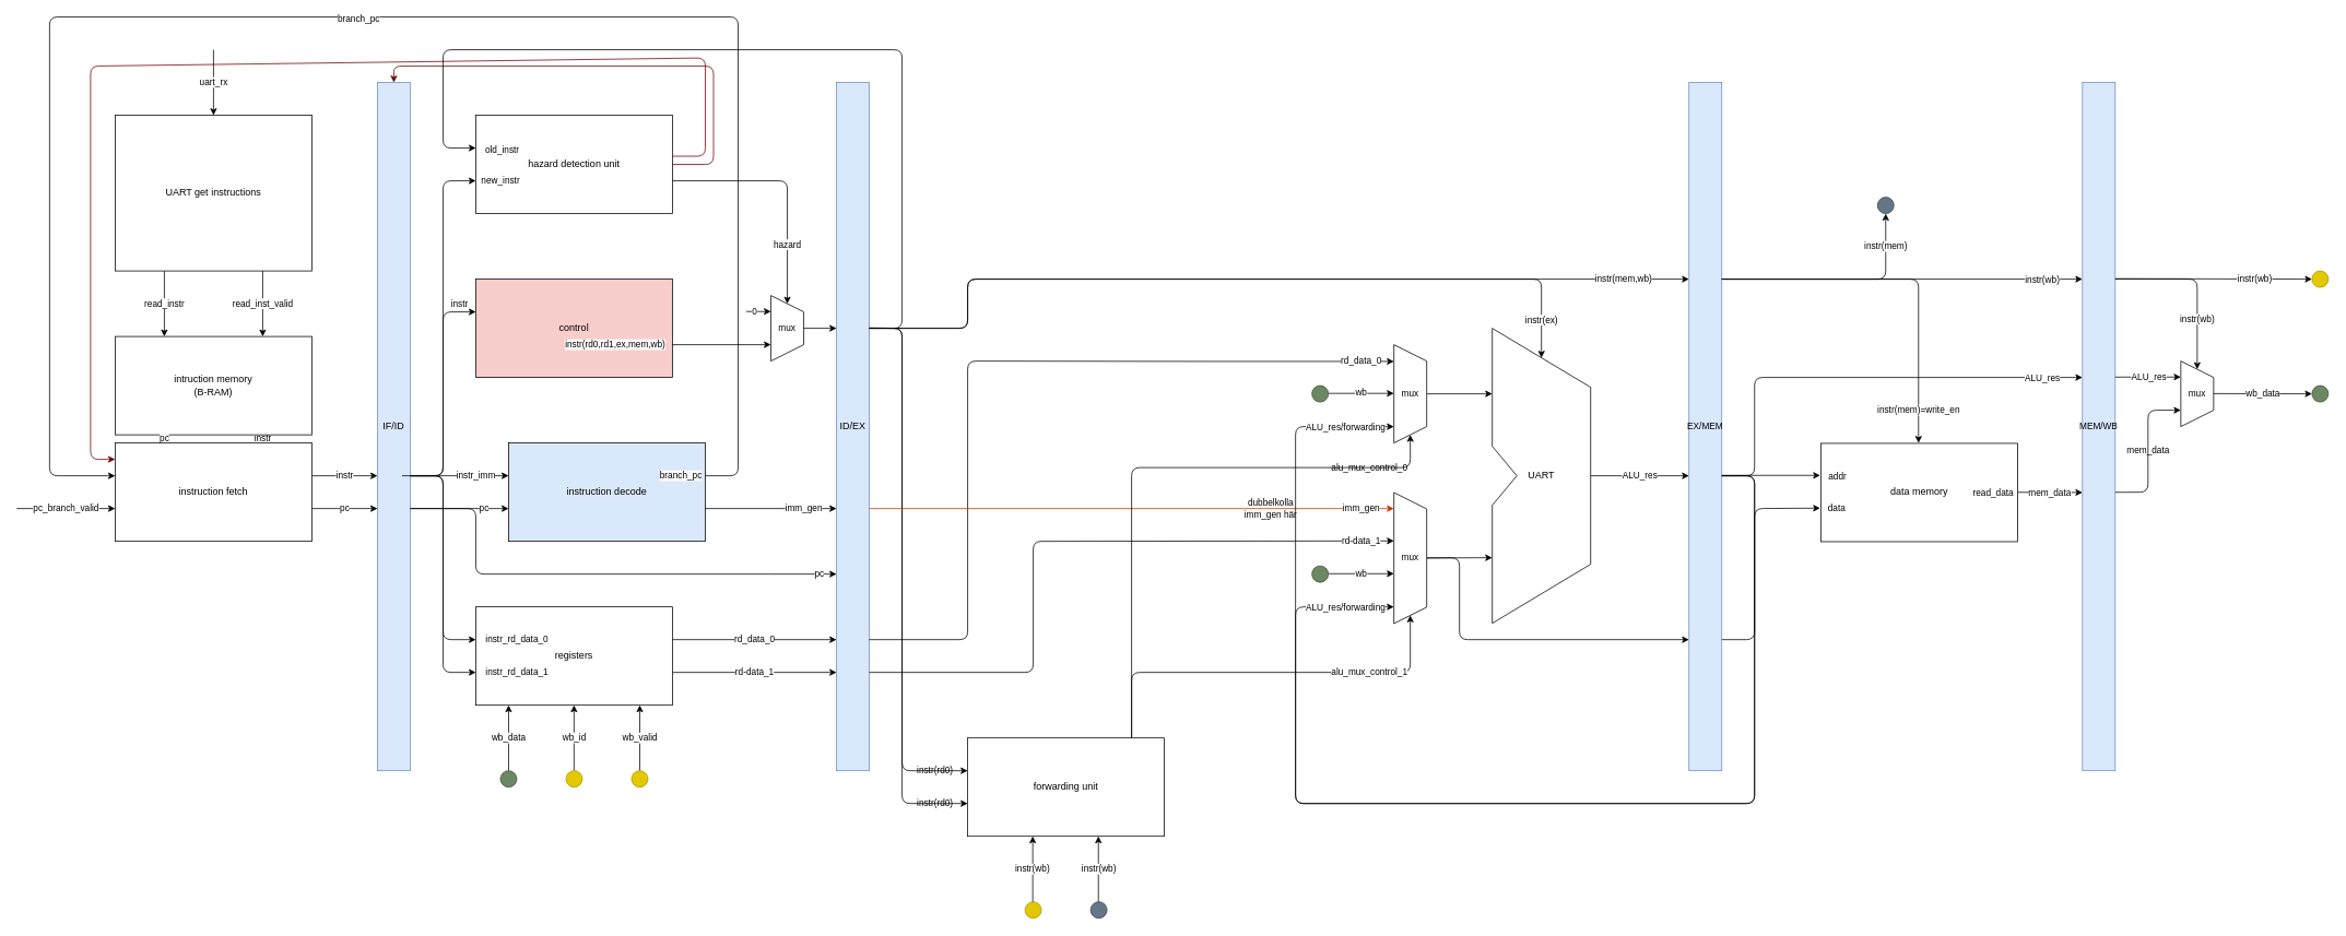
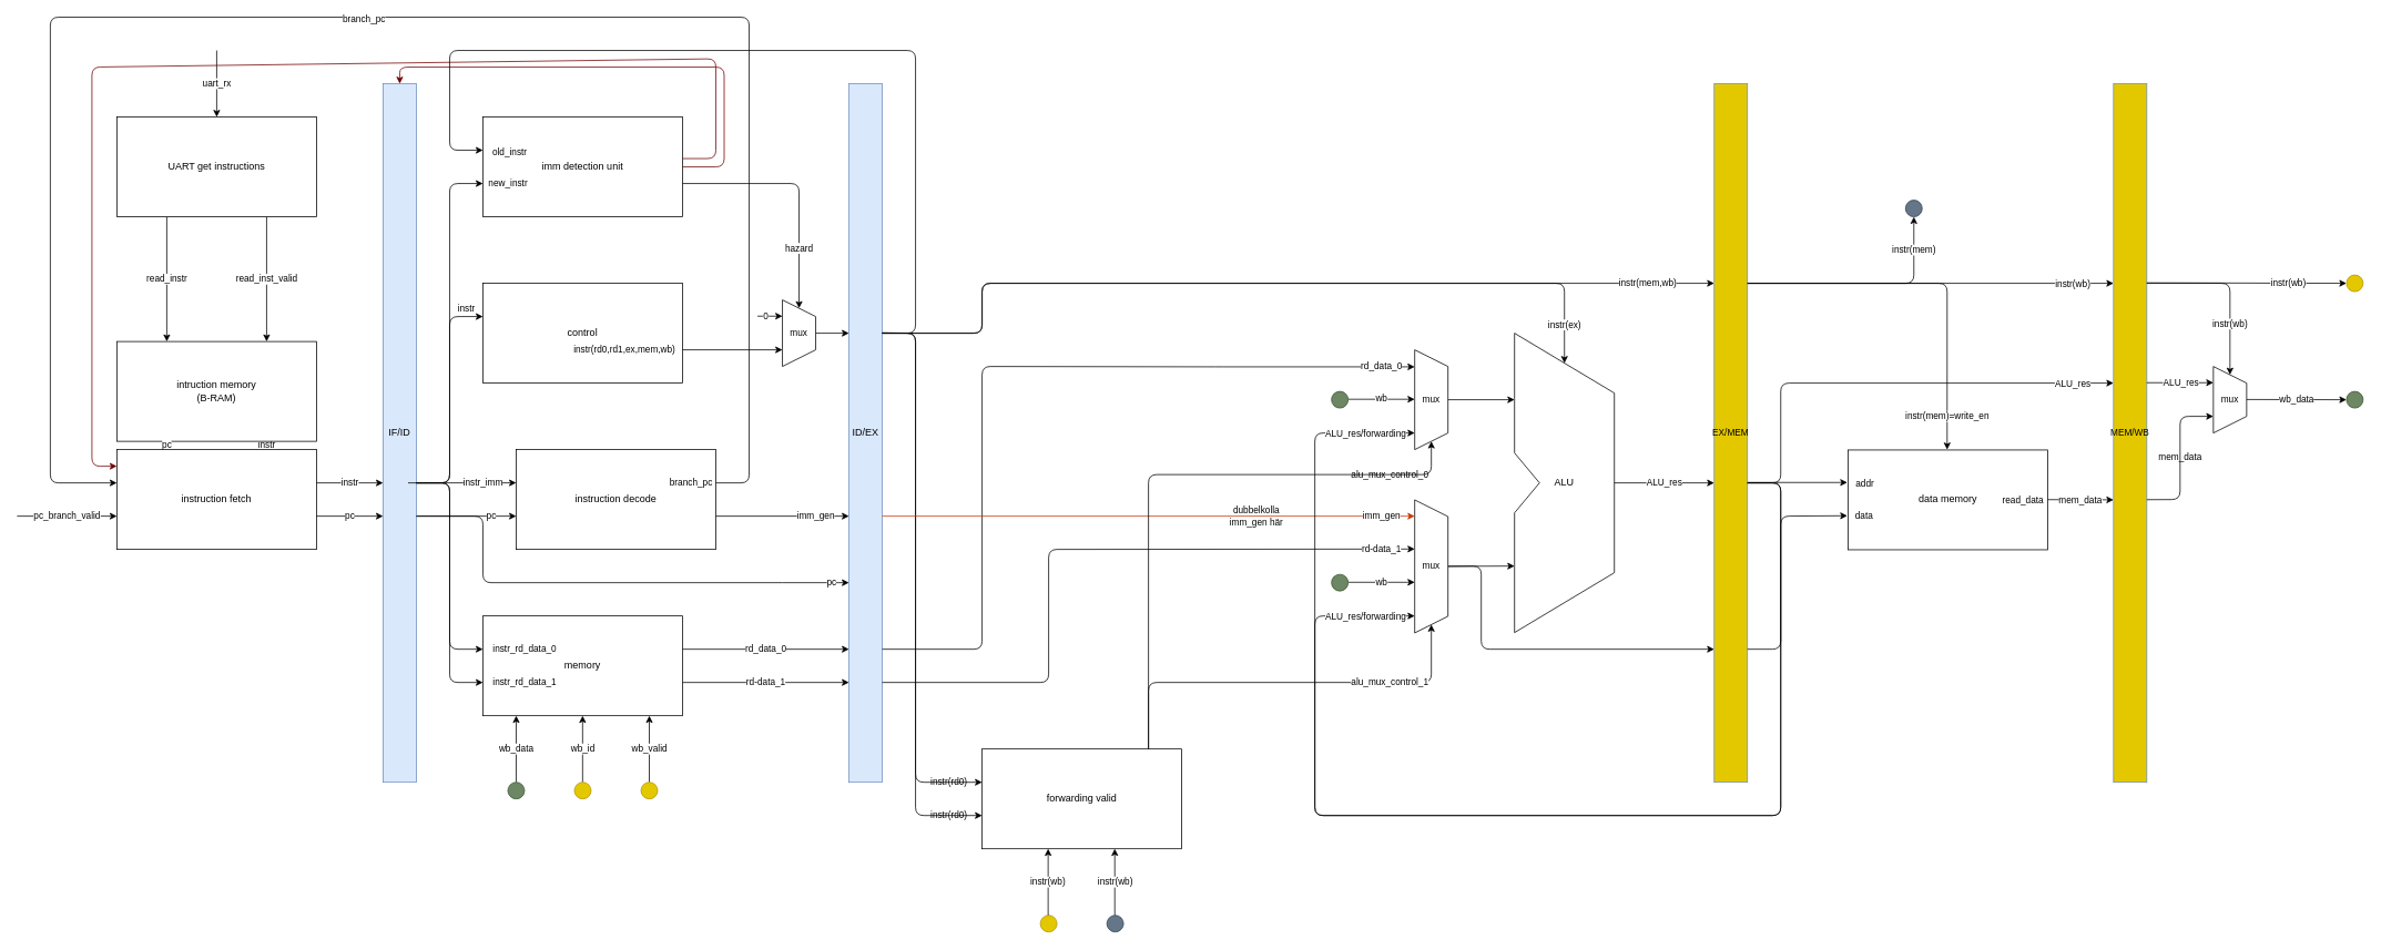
- <mxCell id="33" value="hazard detection unit" style="rounded=0;whiteSpace=wrap;html=1;" vertex="1" parent="1"><mxGeometry x="580" y="140" width="240" height="120" as="geometry" /></mxCell>
+ <mxCell id="33" value="imm detection unit" style="rounded=0;whiteSpace=wrap;html=1;" vertex="1" parent="1"><mxGeometry x="580" y="140" width="240" height="120" as="geometry" /></mxCell>
- <mxCell id="6" value="UART get instructions" style="rounded=0;whiteSpace=wrap;html=1;" vertex="1" parent="1"><mxGeometry x="140" y="140" width="240" height="190" as="geometry" /></mxCell>
+ <mxCell id="6" value="UART get instructions" style="rounded=0;whiteSpace=wrap;html=1;" vertex="1" parent="1"><mxGeometry x="140" y="140" width="240" height="120" as="geometry" /></mxCell>
- <mxCell id="18" value="control" style="rounded=0;whiteSpace=wrap;html=1;fillColor=#f8cecc;" vertex="1" parent="1"><mxGeometry x="580" y="340" width="240" height="120" as="geometry" /></mxCell>
+ <mxCell id="18" value="control" style="rounded=0;whiteSpace=wrap;html=1;" vertex="1" parent="1"><mxGeometry x="580" y="340" width="240" height="120" as="geometry" /></mxCell>
- <mxCell id="62" value="&lt;font style=&quot;font-size: 11px;&quot;&gt;EX/MEM&lt;/font&gt;" style="rounded=0;whiteSpace=wrap;html=1;fillColor=#dae8fc;strokeColor=#6c8ebf;fontColor=#000000;" vertex="1" parent="1"><mxGeometry x="2060" y="100" width="40" height="840" as="geometry" /></mxCell>
+ <mxCell id="62" value="&lt;font style=&quot;font-size: 11px;&quot;&gt;EX/MEM&lt;/font&gt;" style="rounded=0;whiteSpace=wrap;html=1;fillColor=#e3c800;strokeColor=#6c8ebf;fontColor=#000000;" vertex="1" parent="1"><mxGeometry x="2060" y="100" width="40" height="840" as="geometry" /></mxCell>
- <mxCell id="63" value="&lt;font style=&quot;font-size: 11px;&quot;&gt;MEM/WB&lt;/font&gt;" style="rounded=0;whiteSpace=wrap;html=1;fillColor=#dae8fc;strokeColor=#6c8ebf;fontColor=#000000;" vertex="1" parent="1"><mxGeometry x="2540" y="100" width="40" height="840" as="geometry" /></mxCell>
+ <mxCell id="63" value="&lt;font style=&quot;font-size: 11px;&quot;&gt;MEM/WB&lt;/font&gt;" style="rounded=0;whiteSpace=wrap;html=1;fillColor=#e3c800;strokeColor=#6c8ebf;fontColor=#000000;" vertex="1" parent="1"><mxGeometry x="2540" y="100" width="40" height="840" as="geometry" /></mxCell>
- <mxCell id="58" value="UART" style="shape=stencil(rZRdD4IgFIZ/DbcNoZpdNqqt2y66bWSULAWH9vXvQ462zHQL27zgvC88Bw5HEGV5zDOBCFY8FYguECHp5b5bb+cbO7R6DCLBGOIbxGEV8jwTUQHalRvJ94kAJy+MPoubPBQVQqpYGFmULl0iPLdzyo+ySCtlIVKrvOG8+RbGpbJr8R1gVfpHFY0IxIisvBHh74jgAzHx2EW96AWZ/QMSfIdQZpWuelO259H5ZPRFHb6mznh5ly2jtlN9FZ3l7TtUDUikegOETcJ4OCKYejCaiNd/4I8IfIrxyRi+jXAwoRfgOq3VME7t6DLKjtqInvY7yiSBV6Una+cEl7qVwanwBjrhCQ==);whiteSpace=wrap;html=1;fontColor=default;labelBackgroundColor=default;" vertex="1" parent="1"><mxGeometry x="1820" y="400" width="120" height="360" as="geometry" /></mxCell>
+ <mxCell id="58" value="ALU" style="shape=stencil(rZRdD4IgFIZ/DbcNoZpdNqqt2y66bWSULAWH9vXvQ462zHQL27zgvC88Bw5HEGV5zDOBCFY8FYguECHp5b5bb+cbO7R6DCLBGOIbxGEV8jwTUQHalRvJ94kAJy+MPoubPBQVQqpYGFmULl0iPLdzyo+ySCtlIVKrvOG8+RbGpbJr8R1gVfpHFY0IxIisvBHh74jgAzHx2EW96AWZ/QMSfIdQZpWuelO259H5ZPRFHb6mznh5ly2jtlN9FZ3l7TtUDUikegOETcJ4OCKYejCaiNd/4I8IfIrxyRi+jXAwoRfgOq3VME7t6DLKjtqInvY7yiSBV6Una+cEl7qVwanwBjrhCQ==);whiteSpace=wrap;html=1;fontColor=default;labelBackgroundColor=default;" vertex="1" parent="1"><mxGeometry x="1820" y="400" width="120" height="360" as="geometry" /></mxCell>
- <mxCell id="14" value="instruction decode" style="rounded=0;whiteSpace=wrap;html=1;fillColor=#dae8fc;" vertex="1" parent="1"><mxGeometry x="620" y="540" width="240" height="120" as="geometry" /></mxCell>
+ <mxCell id="14" value="instruction decode" style="rounded=0;whiteSpace=wrap;html=1;" vertex="1" parent="1"><mxGeometry x="620" y="540" width="240" height="120" as="geometry" /></mxCell>
- <mxCell id="47" value="dubbelkolla imm_gen här" style="text;html=1;strokeColor=none;fillColor=none;align=center;verticalAlign=middle;whiteSpace=wrap;rounded=0;fontFamily=Helvetica;fontSize=11;fontColor=default;" vertex="1" parent="1"><mxGeometry x="1510" y="600" width="80" height="40" as="geometry" /></mxCell>
+ <mxCell id="47" value="dubbelkolla imm_gen här" style="text;html=1;strokeColor=none;fillColor=none;align=center;verticalAlign=middle;whiteSpace=wrap;rounded=0;fontFamily=Helvetica;fontSize=11;fontColor=default;" vertex="1" parent="1"><mxGeometry x="1470" y="600" width="80" height="40" as="geometry" /></mxCell>
- <mxCell id="19" value="registers" style="rounded=0;whiteSpace=wrap;html=1;" vertex="1" parent="1"><mxGeometry x="580" y="740" width="240" height="120" as="geometry" /></mxCell>
+ <mxCell id="19" value="memory" style="rounded=0;whiteSpace=wrap;html=1;" vertex="1" parent="1"><mxGeometry x="580" y="740" width="240" height="120" as="geometry" /></mxCell>
- <mxCell id="54" value="forwarding unit" style="rounded=0;whiteSpace=wrap;html=1;" vertex="1" parent="1"><mxGeometry x="1180" y="900" width="240" height="120" as="geometry" /></mxCell>
+ <mxCell id="54" value="forwarding valid" style="rounded=0;whiteSpace=wrap;html=1;" vertex="1" parent="1"><mxGeometry x="1180" y="900" width="240" height="120" as="geometry" /></mxCell>
